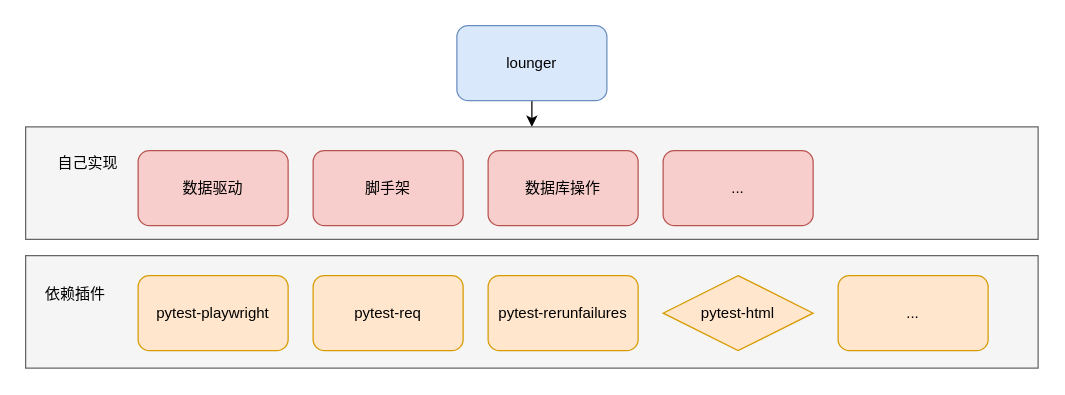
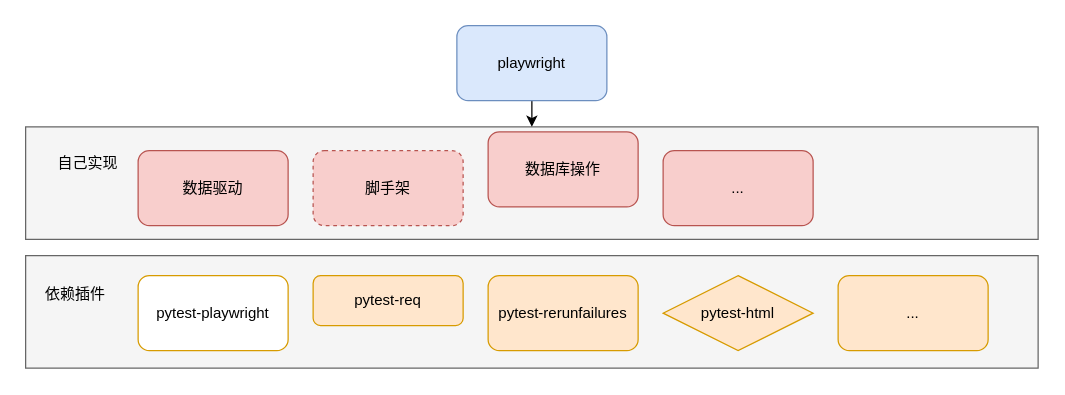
- <mxCell id="5" value="lounger" style="rounded=1;whiteSpace=wrap;html=1;fillColor=#dae8fc;strokeColor=#6c8ebf;" vertex="1" parent="1"><mxGeometry x="365" y="20" width="120" height="60" as="geometry" /></mxCell>
+ <mxCell id="5" value="playwright" style="rounded=1;whiteSpace=wrap;html=1;fillColor=#dae8fc;strokeColor=#6c8ebf;" vertex="1" parent="1"><mxGeometry x="365" y="20" width="120" height="60" as="geometry" /></mxCell>
- <mxCell id="7" value="脚手架" style="rounded=1;whiteSpace=wrap;html=1;fillColor=#f8cecc;strokeColor=#b85450;" vertex="1" parent="1"><mxGeometry x="250" y="120" width="120" height="60" as="geometry" /></mxCell>
+ <mxCell id="7" value="脚手架" style="rounded=1;whiteSpace=wrap;html=1;fillColor=#f8cecc;strokeColor=#b85450;dashed=1;" vertex="1" parent="1"><mxGeometry x="250" y="120" width="120" height="60" as="geometry" /></mxCell>
- <mxCell id="8" value="数据库操作" style="rounded=1;whiteSpace=wrap;html=1;fillColor=#f8cecc;strokeColor=#b85450;" vertex="1" parent="1"><mxGeometry x="390" y="120" width="120" height="60" as="geometry" /></mxCell>
+ <mxCell id="8" value="数据库操作" style="rounded=1;whiteSpace=wrap;html=1;fillColor=#f8cecc;strokeColor=#b85450;" vertex="1" parent="1"><mxGeometry x="390" y="105" width="120" height="60" as="geometry" /></mxCell>
- <mxCell id="9" value="pytest-playwright" style="rounded=1;whiteSpace=wrap;html=1;fillColor=#ffe6cc;strokeColor=#d79b00;" vertex="1" parent="1"><mxGeometry x="110" y="220" width="120" height="60" as="geometry" /></mxCell>
+ <mxCell id="9" value="pytest-playwright" style="rounded=1;whiteSpace=wrap;html=1;fillColor=#ffffff;strokeColor=#d79b00;" vertex="1" parent="1"><mxGeometry x="110" y="220" width="120" height="60" as="geometry" /></mxCell>
- <mxCell id="11" value="pytest-req" style="rounded=1;whiteSpace=wrap;html=1;fillColor=#ffe6cc;strokeColor=#d79b00;" vertex="1" parent="1"><mxGeometry x="250" y="220" width="120" height="60" as="geometry" /></mxCell>
+ <mxCell id="11" value="pytest-req" style="rounded=1;whiteSpace=wrap;html=1;fillColor=#ffe6cc;strokeColor=#d79b00;" vertex="1" parent="1"><mxGeometry x="250" y="220" width="120" height="40" as="geometry" /></mxCell>
